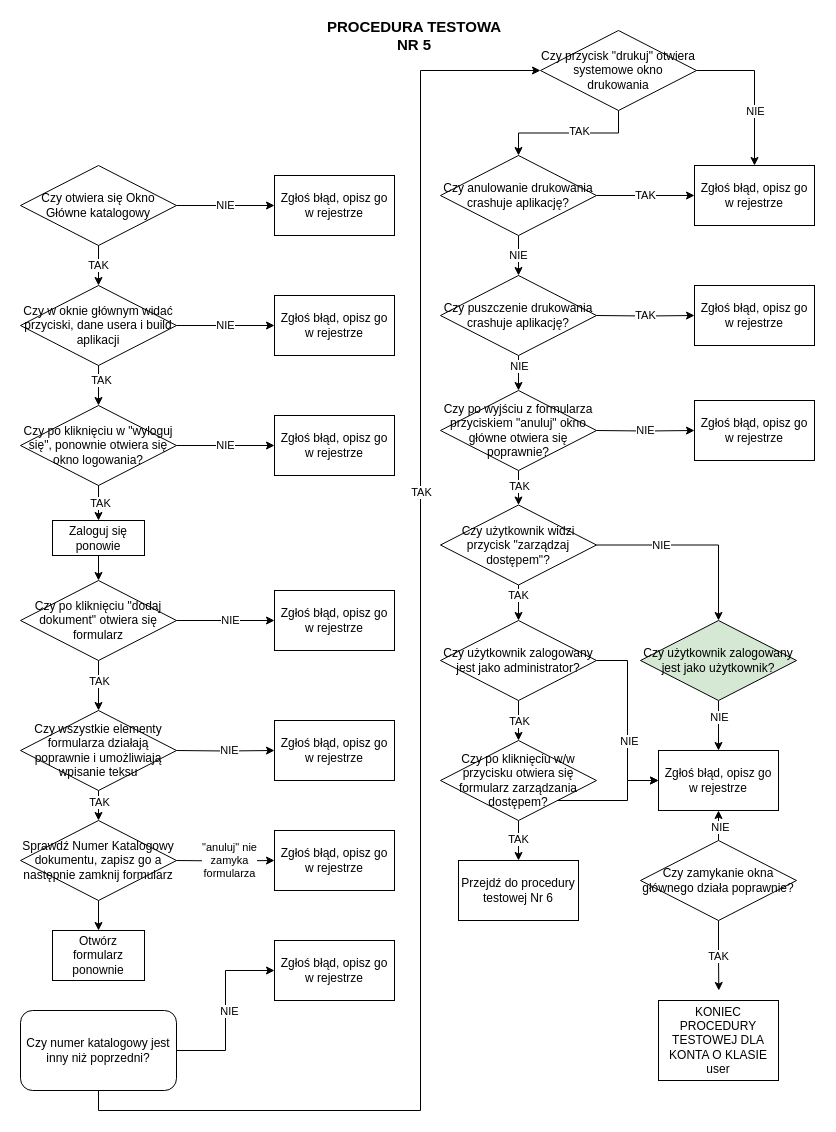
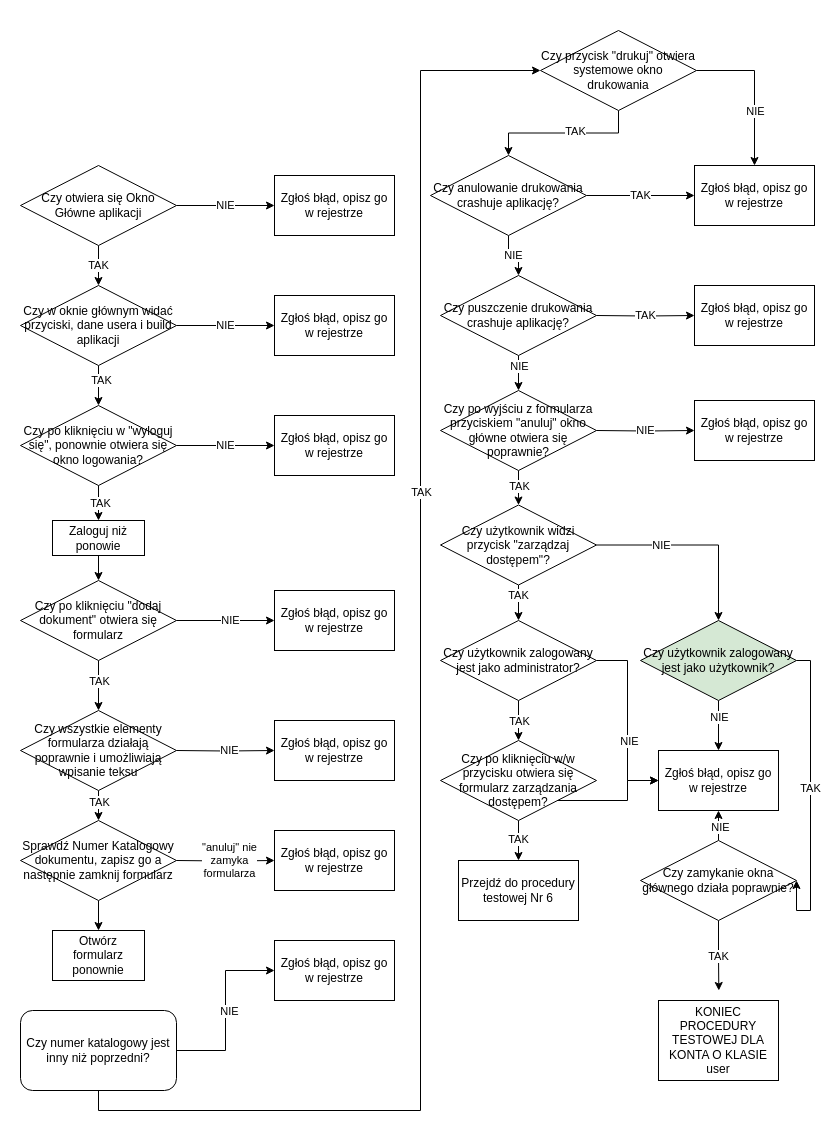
- <mxCell id="14" value="PROCEDURA TESTOWA NR 5" style="text;html=1;strokeColor=none;fillColor=none;align=center;verticalAlign=middle;whiteSpace=wrap;rounded=0;fontStyle=1;fontSize=15;" parent="1" vertex="1"><mxGeometry x="317" y="20" width="194" height="30" as="geometry" /></mxCell>
- <mxCell id="50" value="Czy anulowanie drukowania crashuje aplikację?" style="rhombus;whiteSpace=wrap;html=1;rounded=0;" parent="1" vertex="1"><mxGeometry x="440" y="155" width="156" height="80" as="geometry" /></mxCell>
+ <mxCell id="50" value="Czy anulowanie drukowania crashuje aplikację?" style="rhombus;whiteSpace=wrap;html=1;rounded=0;" parent="1" vertex="1"><mxGeometry x="430" y="155" width="156" height="80" as="geometry" /></mxCell>
- <mxCell id="4" value="Czy otwiera się Okno Główne katalogowy" style="rhombus;whiteSpace=wrap;html=1;rounded=0;" parent="1" vertex="1"><mxGeometry x="20" y="165" width="156" height="80" as="geometry" /></mxCell>
+ <mxCell id="4" value="Czy otwiera się Okno Główne aplikacji" style="rhombus;whiteSpace=wrap;html=1;rounded=0;" parent="1" vertex="1"><mxGeometry x="20" y="165" width="156" height="80" as="geometry" /></mxCell>
- <mxCell id="18" value="Zaloguj się ponowie" style="rounded=0;whiteSpace=wrap;html=1;" parent="1" vertex="1"><mxGeometry x="52" y="520" width="92" height="35" as="geometry" /></mxCell>
+ <mxCell id="18" value="Zaloguj niż ponowie" style="rounded=0;whiteSpace=wrap;html=1;" parent="1" vertex="1"><mxGeometry x="52" y="520" width="92" height="35" as="geometry" /></mxCell>
+ <mxCell id="69" value="" style="edgeStyle=orthogonalEdgeStyle;rounded=0;orthogonalLoop=1;jettySize=auto;html=1;entryX=1;entryY=0.5;entryDx=0;entryDy=0;exitX=1;exitY=0.5;exitDx=0;exitDy=0;" edge="1" parent="1" source="71" target="87"><mxGeometry relative="1" as="geometry"><mxPoint x="810" y="660" as="sourcePoint" /><mxPoint x="810" y="870" as="targetPoint" /><Array as="points"><mxPoint x="810" y="660" /><mxPoint x="810" y="910" /></Array></mxGeometry></mxCell>
+ <mxCell id="70" value="TAK" style="edgeLabel;html=1;align=center;verticalAlign=middle;resizable=0;points=[];" vertex="1" connectable="0" parent="69"><mxGeometry x="-0.085" y="-1" relative="1" as="geometry"><mxPoint as="offset" /></mxGeometry></mxCell>
